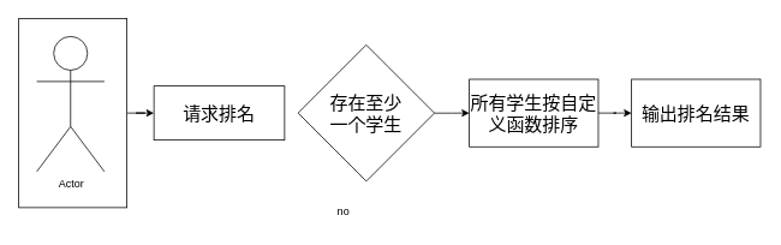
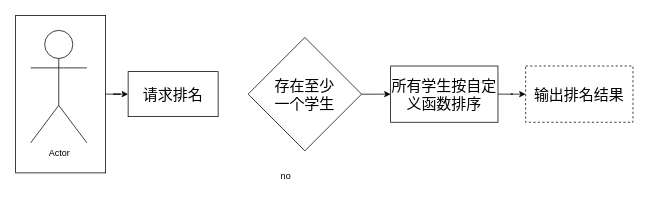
- <mxCell id="5" value="请求排名" style="whiteSpace=wrap;html=1;rounded=0;fontSize=20;" vertex="1" parent="1"><mxGeometry x="170" y="95" width="145" height="60" as="geometry" /></mxCell>
+ <mxCell id="5" value="请求排名" style="whiteSpace=wrap;html=1;rounded=0;fontSize=20;" vertex="1" parent="1"><mxGeometry x="170" y="95" width="120" height="60" as="geometry" /></mxCell>
- <mxCell id="11" value="输出排名结果" style="whiteSpace=wrap;html=1;fontSize=20;rounded=0;" vertex="1" parent="1"><mxGeometry x="700" y="87.51" width="143.13" height="75" as="geometry" /></mxCell>
+ <mxCell id="11" value="输出排名结果" style="whiteSpace=wrap;html=1;fontSize=20;rounded=0;dashed=1;" vertex="1" parent="1"><mxGeometry x="700" y="87.51" width="143.13" height="75" as="geometry" /></mxCell>
